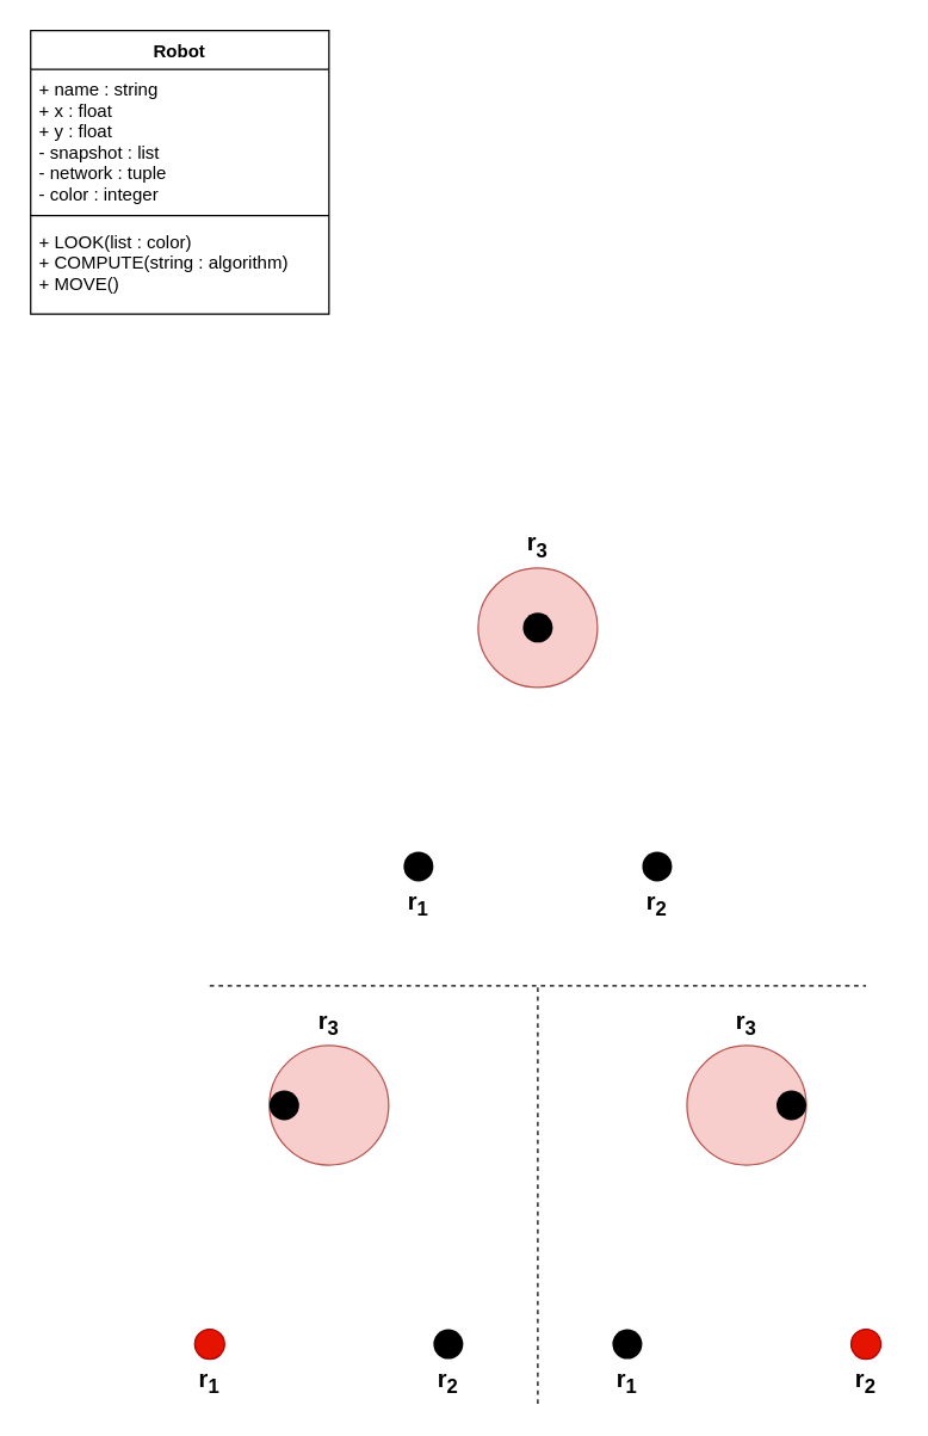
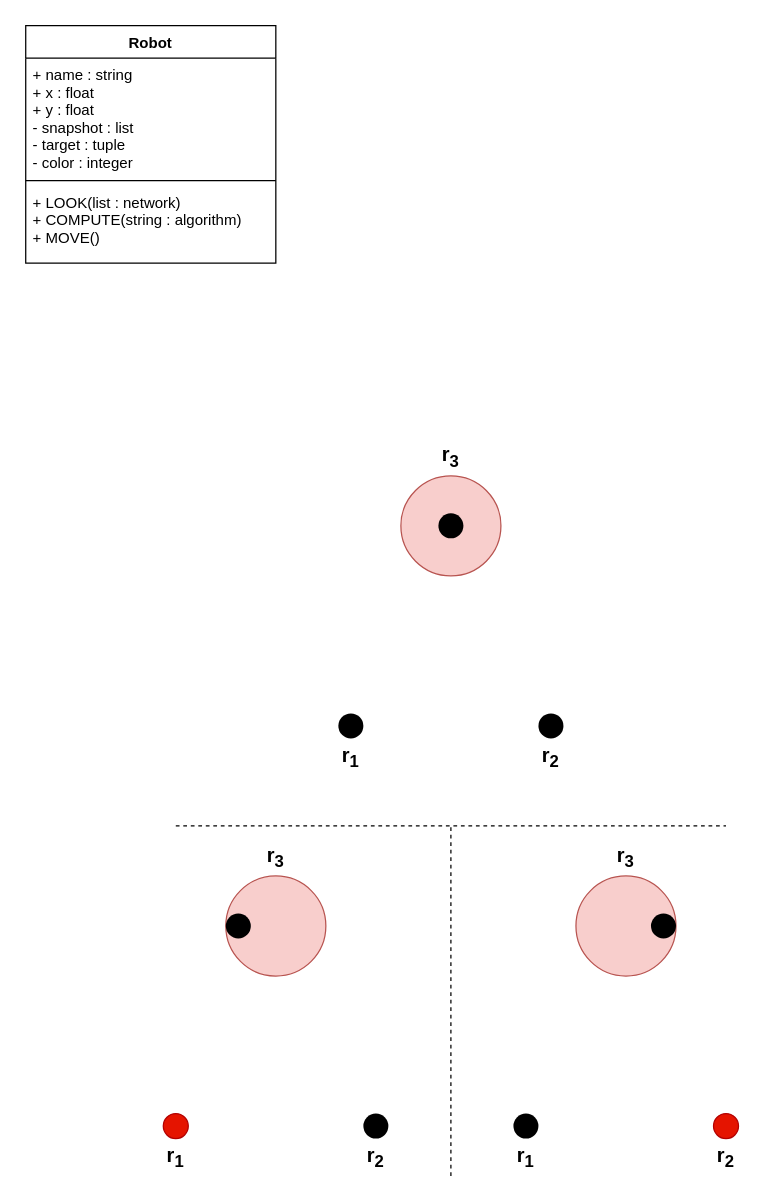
- <mxCell id="3" value="+ name : string&#10;+ x : float&#10;+ y : float&#10;- snapshot : list&#10;- network : tuple&#10;- color : integer&#10;&#10;" style="text;strokeColor=none;fillColor=none;align=left;verticalAlign=top;spacingLeft=4;spacingRight=4;overflow=hidden;rotatable=0;points=[[0,0.5],[1,0.5]];portConstraint=eastwest;" parent="2" vertex="1"><mxGeometry y="26" width="200" height="94" as="geometry" /></mxCell>
+ <mxCell id="3" value="+ name : string&#10;+ x : float&#10;+ y : float&#10;- snapshot : list&#10;- target : tuple&#10;- color : integer&#10;&#10;" style="text;strokeColor=none;fillColor=none;align=left;verticalAlign=top;spacingLeft=4;spacingRight=4;overflow=hidden;rotatable=0;points=[[0,0.5],[1,0.5]];portConstraint=eastwest;" parent="2" vertex="1"><mxGeometry y="26" width="200" height="94" as="geometry" /></mxCell>
- <mxCell id="5" value="+ LOOK(list : color)&#10;+ COMPUTE(string : algorithm)&#10;+ MOVE()&#10;" style="text;strokeColor=none;fillColor=none;align=left;verticalAlign=top;spacingLeft=4;spacingRight=4;overflow=hidden;rotatable=0;points=[[0,0.5],[1,0.5]];portConstraint=eastwest;" parent="2" vertex="1"><mxGeometry y="128" width="200" height="62" as="geometry" /></mxCell>
+ <mxCell id="5" value="+ LOOK(list : network)&#10;+ COMPUTE(string : algorithm)&#10;+ MOVE()&#10;" style="text;strokeColor=none;fillColor=none;align=left;verticalAlign=top;spacingLeft=4;spacingRight=4;overflow=hidden;rotatable=0;points=[[0,0.5],[1,0.5]];portConstraint=eastwest;" parent="2" vertex="1"><mxGeometry y="128" width="200" height="62" as="geometry" /></mxCell>
